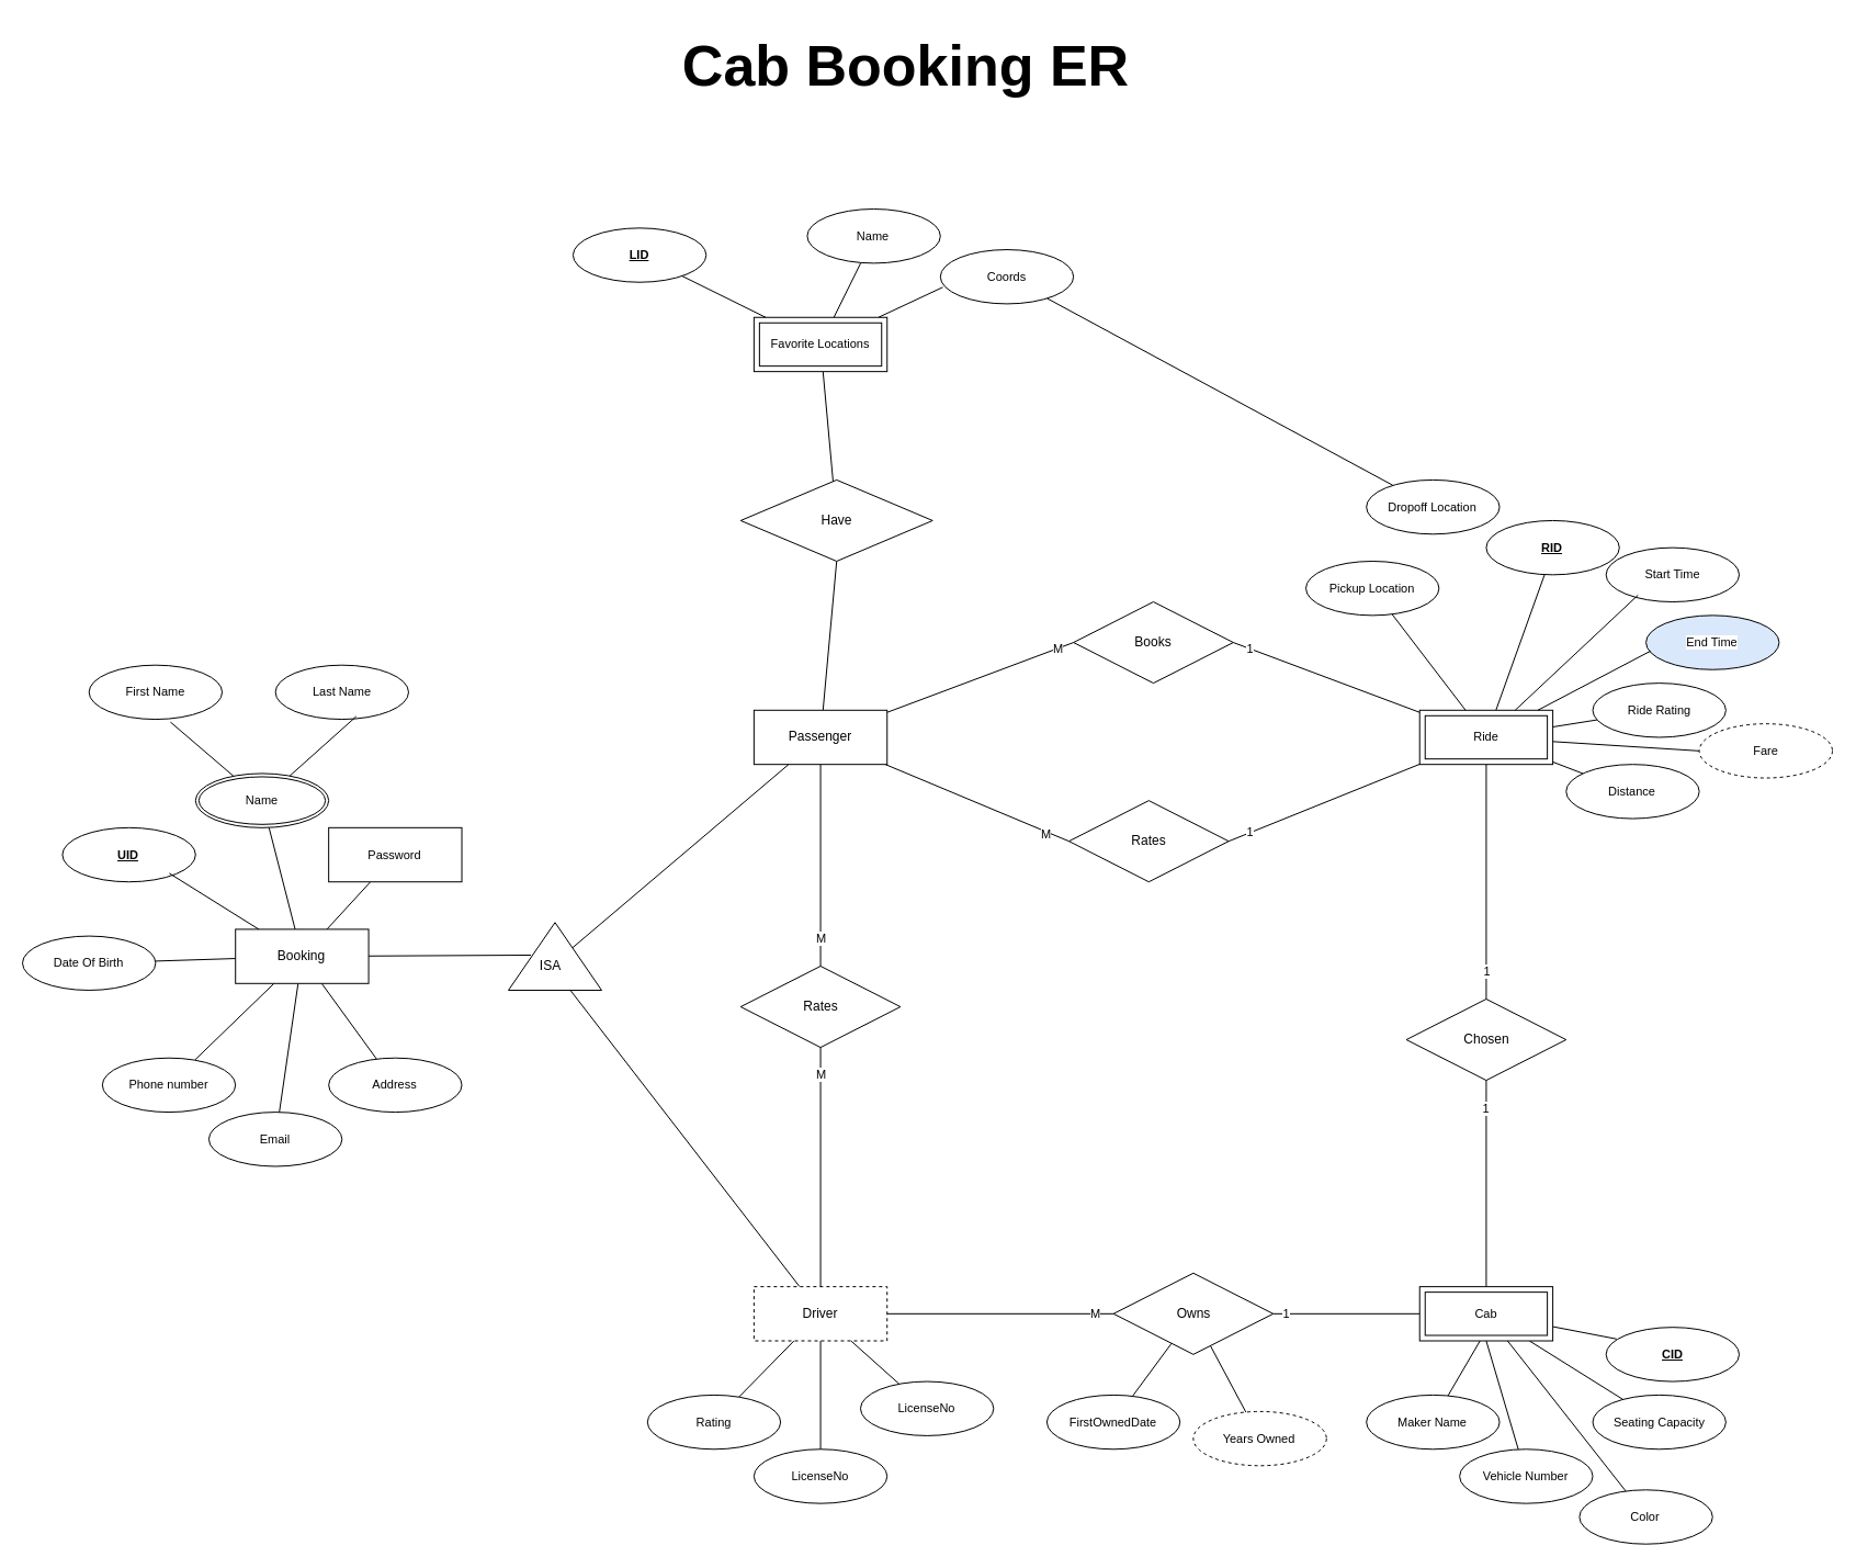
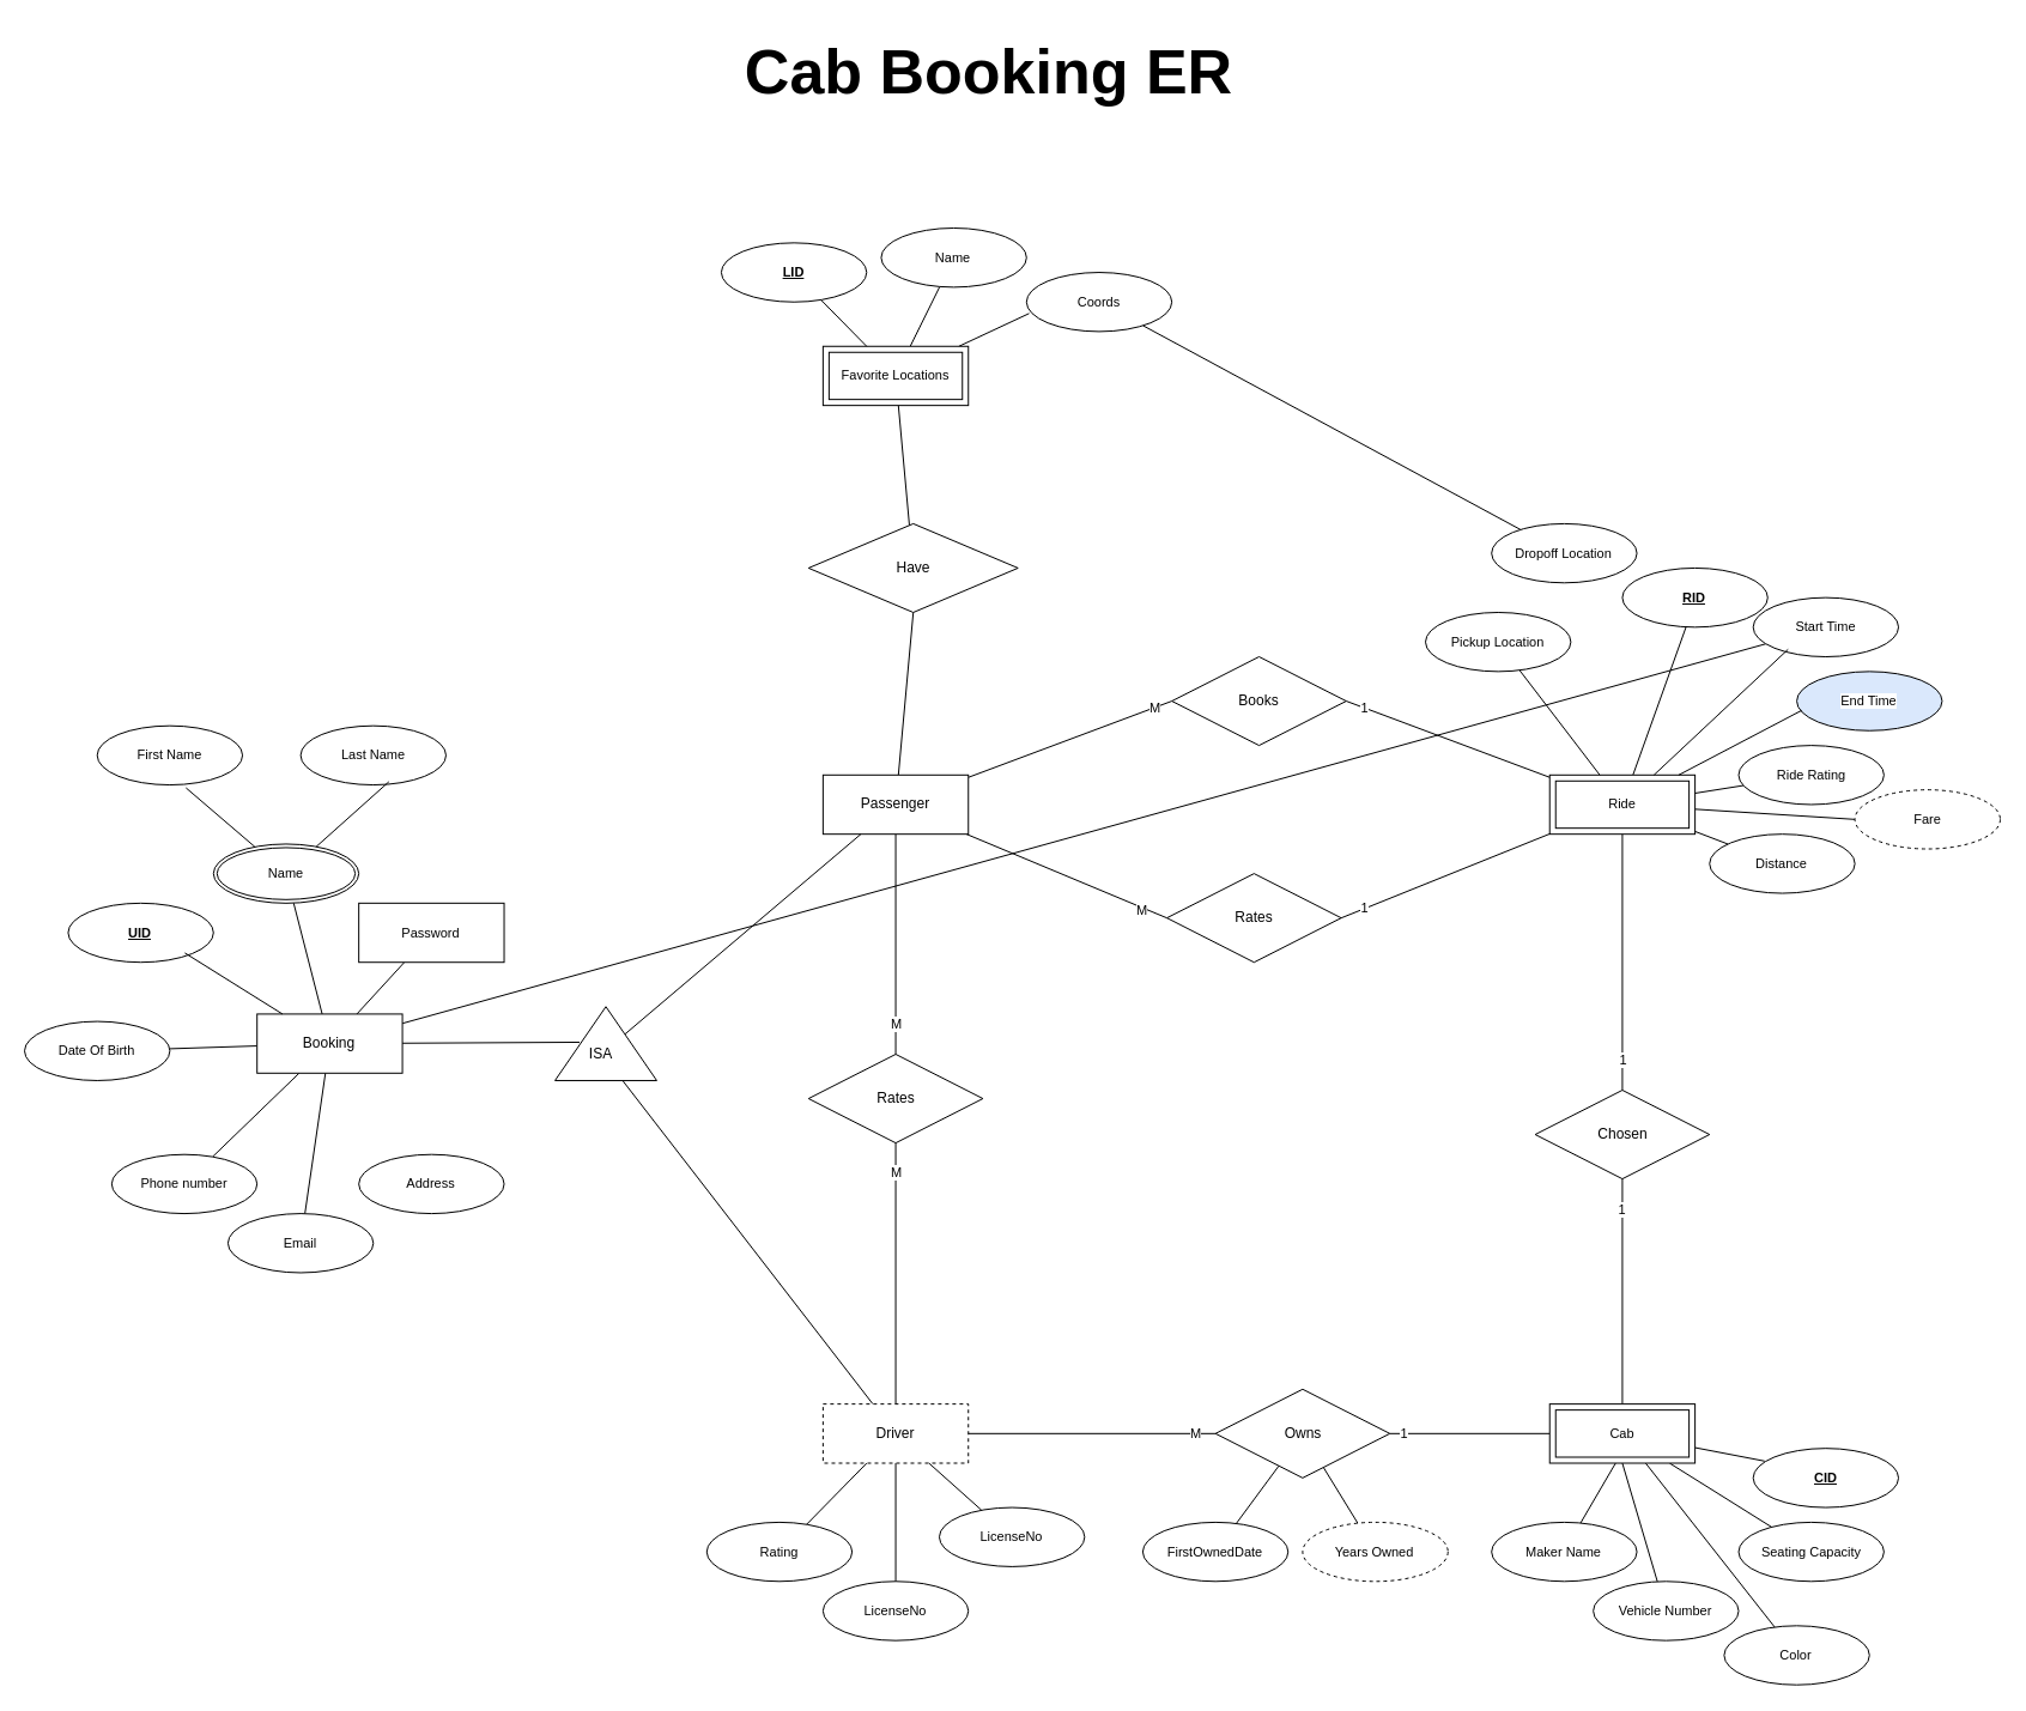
- <mxCell id="72" value="&lt;b&gt;&lt;u&gt;LID&lt;/u&gt;&lt;/b&gt;" style="ellipse;whiteSpace=wrap;html=1;align=center;fontFamily=Helvetica;fontSize=11;fontColor=default;labelBackgroundColor=default;" parent="1" vertex="1"><mxGeometry x="521.908" y="207.346" width="121.374" height="49.383" as="geometry" /></mxCell>
+ <mxCell id="72" value="&lt;b&gt;&lt;u&gt;LID&lt;/u&gt;&lt;/b&gt;" style="ellipse;whiteSpace=wrap;html=1;align=center;fontFamily=Helvetica;fontSize=11;fontColor=default;labelBackgroundColor=default;" parent="1" vertex="1"><mxGeometry x="601.908" y="202.346" width="121.374" height="49.383" as="geometry" /></mxCell>
- <mxCell id="15" value="" style="edgeStyle=none;rounded=0;orthogonalLoop=1;jettySize=auto;html=1;strokeColor=default;align=center;verticalAlign=middle;fontFamily=Helvetica;fontSize=11;fontColor=default;labelBackgroundColor=default;endArrow=none;endFill=0;" parent="1" source="17" target="59" edge="1"><mxGeometry relative="1" as="geometry" /></mxCell>
+ <mxCell id="15" value="" style="edgeStyle=none;rounded=0;orthogonalLoop=1;jettySize=auto;html=1;strokeColor=default;align=center;verticalAlign=middle;fontFamily=Helvetica;fontSize=11;fontColor=default;labelBackgroundColor=default;endArrow=none;endFill=0;" parent="1" source="17" target="82" edge="1"><mxGeometry relative="1" as="geometry" /></mxCell>
- <mxCell id="74" value="Years Owned" style="ellipse;whiteSpace=wrap;html=1;align=center;dashed=1;fontFamily=Helvetica;fontSize=11;fontColor=default;labelBackgroundColor=default;" parent="1" vertex="1"><mxGeometry x="1087.405" y="1285.898" width="121.374" height="49.383" as="geometry" /></mxCell>
+ <mxCell id="74" value="Years Owned" style="ellipse;whiteSpace=wrap;html=1;align=center;dashed=1;fontFamily=Helvetica;fontSize=11;fontColor=default;labelBackgroundColor=default;" parent="1" vertex="1"><mxGeometry x="1087.405" y="1270.898" width="121.374" height="49.383" as="geometry" /></mxCell>
